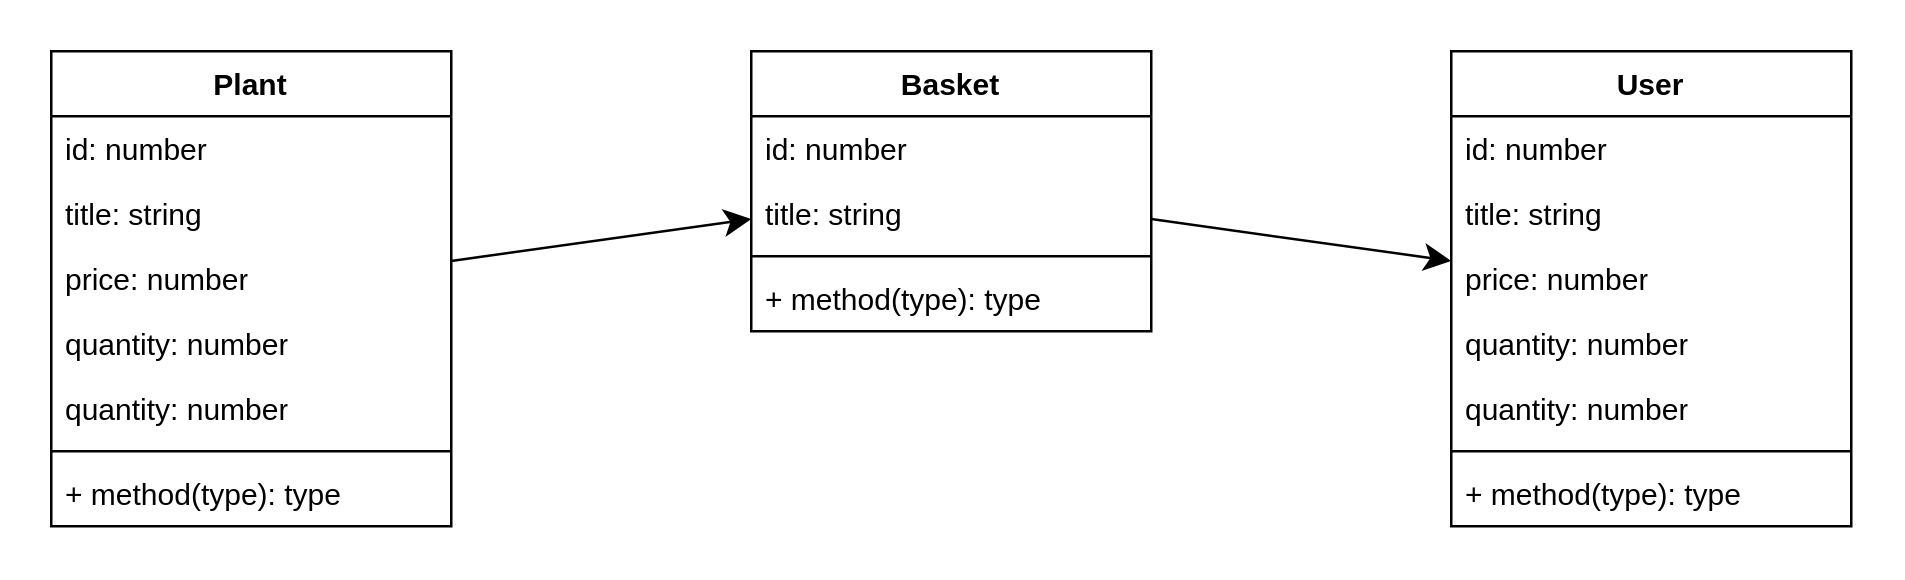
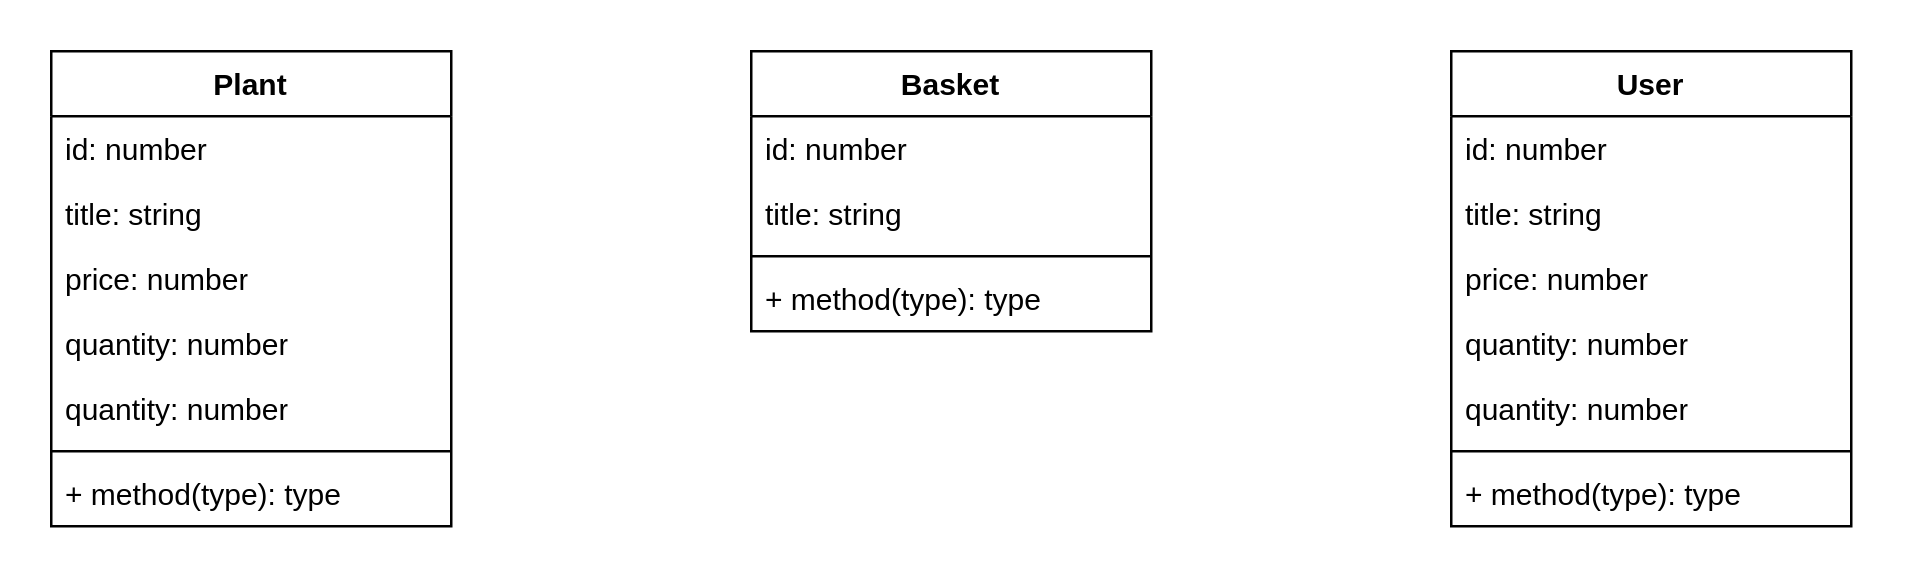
- <mxCell id="11" value="" style="edgeStyle=none;curved=1;rounded=0;orthogonalLoop=1;jettySize=auto;html=1;fontSize=12;startSize=8;endSize=8;" edge="1" parent="1" source="12" target="17"><mxGeometry relative="1" as="geometry" /></mxCell>
- <mxCell id="2" value="" style="edgeStyle=none;curved=1;rounded=0;orthogonalLoop=1;jettySize=auto;html=1;fontSize=12;startSize=8;endSize=8;" edge="1" parent="1" source="3" target="12"><mxGeometry relative="1" as="geometry" /></mxCell>
